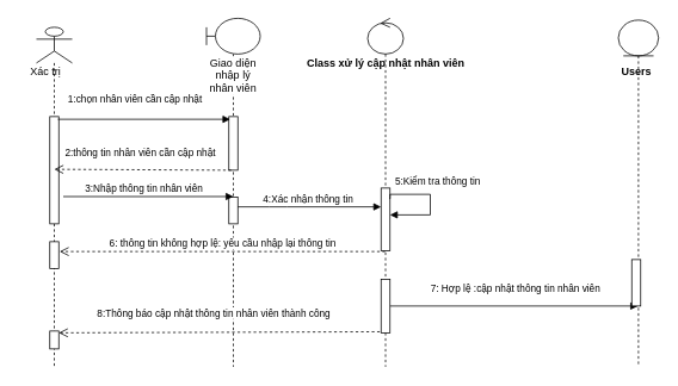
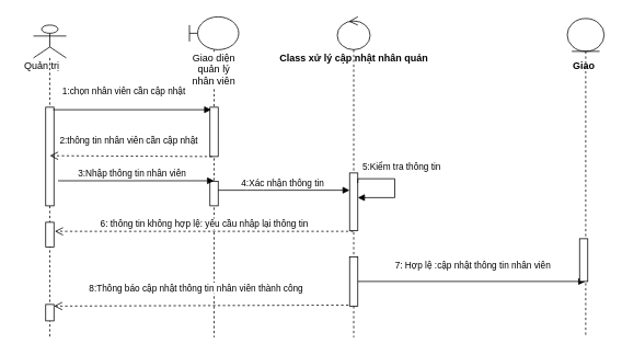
- <mxCell id="21" value="&lt;b&gt;Class xử lý cập nhật nhân viên&lt;/b&gt;" style="text;html=1;align=center;verticalAlign=middle;resizable=0;points=[];;autosize=1;" vertex="1" parent="1"><mxGeometry x="335" y="60" width="190" height="20" as="geometry" /></mxCell>
+ <mxCell id="21" value="&lt;b&gt;Class xử lý cập nhật nhân quản&lt;/b&gt;" style="text;html=1;align=center;verticalAlign=middle;resizable=0;points=[];;autosize=1;" vertex="1" parent="1"><mxGeometry x="335" y="60" width="190" height="20" as="geometry" /></mxCell>
- <mxCell id="3" value="Xác trị" style="text;html=1;align=center;verticalAlign=middle;resizable=0;points=[];;autosize=1;" parent="2" vertex="1"><mxGeometry x="-20" y="40" width="60" height="20" as="geometry" /></mxCell>
+ <mxCell id="3" value="Quản trị" style="text;html=1;align=center;verticalAlign=middle;resizable=0;points=[];;autosize=1;" parent="2" vertex="1"><mxGeometry x="-20" y="40" width="60" height="20" as="geometry" /></mxCell>
- <mxCell id="24" value="Users" style="text;html=1;align=center;verticalAlign=middle;resizable=0;points=[];;autosize=1;fontStyle=1" vertex="1" parent="22"><mxGeometry x="-5" y="48" width="50" height="20" as="geometry" /></mxCell>
+ <mxCell id="24" value="Giao" style="text;html=1;align=center;verticalAlign=middle;resizable=0;points=[];;autosize=1;fontStyle=1" vertex="1" parent="22"><mxGeometry x="-5" y="48" width="50" height="20" as="geometry" /></mxCell>
- <mxCell id="7" value="Giao diện nhập lý nhân viên" style="shape=umlLifeline;participant=umlBoundary;perimeter=lifelinePerimeter;whiteSpace=wrap;html=1;container=1;collapsible=0;recursiveResize=0;verticalAlign=top;spacingTop=36;labelBackgroundColor=#ffffff;outlineConnect=0;" parent="1" vertex="1"><mxGeometry x="230" y="20" width="60" height="390" as="geometry" /></mxCell>
+ <mxCell id="7" value="Giao diện quản lý nhân viên" style="shape=umlLifeline;participant=umlBoundary;perimeter=lifelinePerimeter;whiteSpace=wrap;html=1;container=1;collapsible=0;recursiveResize=0;verticalAlign=top;spacingTop=36;labelBackgroundColor=#ffffff;outlineConnect=0;" parent="1" vertex="1"><mxGeometry x="230" y="20" width="60" height="390" as="geometry" /></mxCell>
